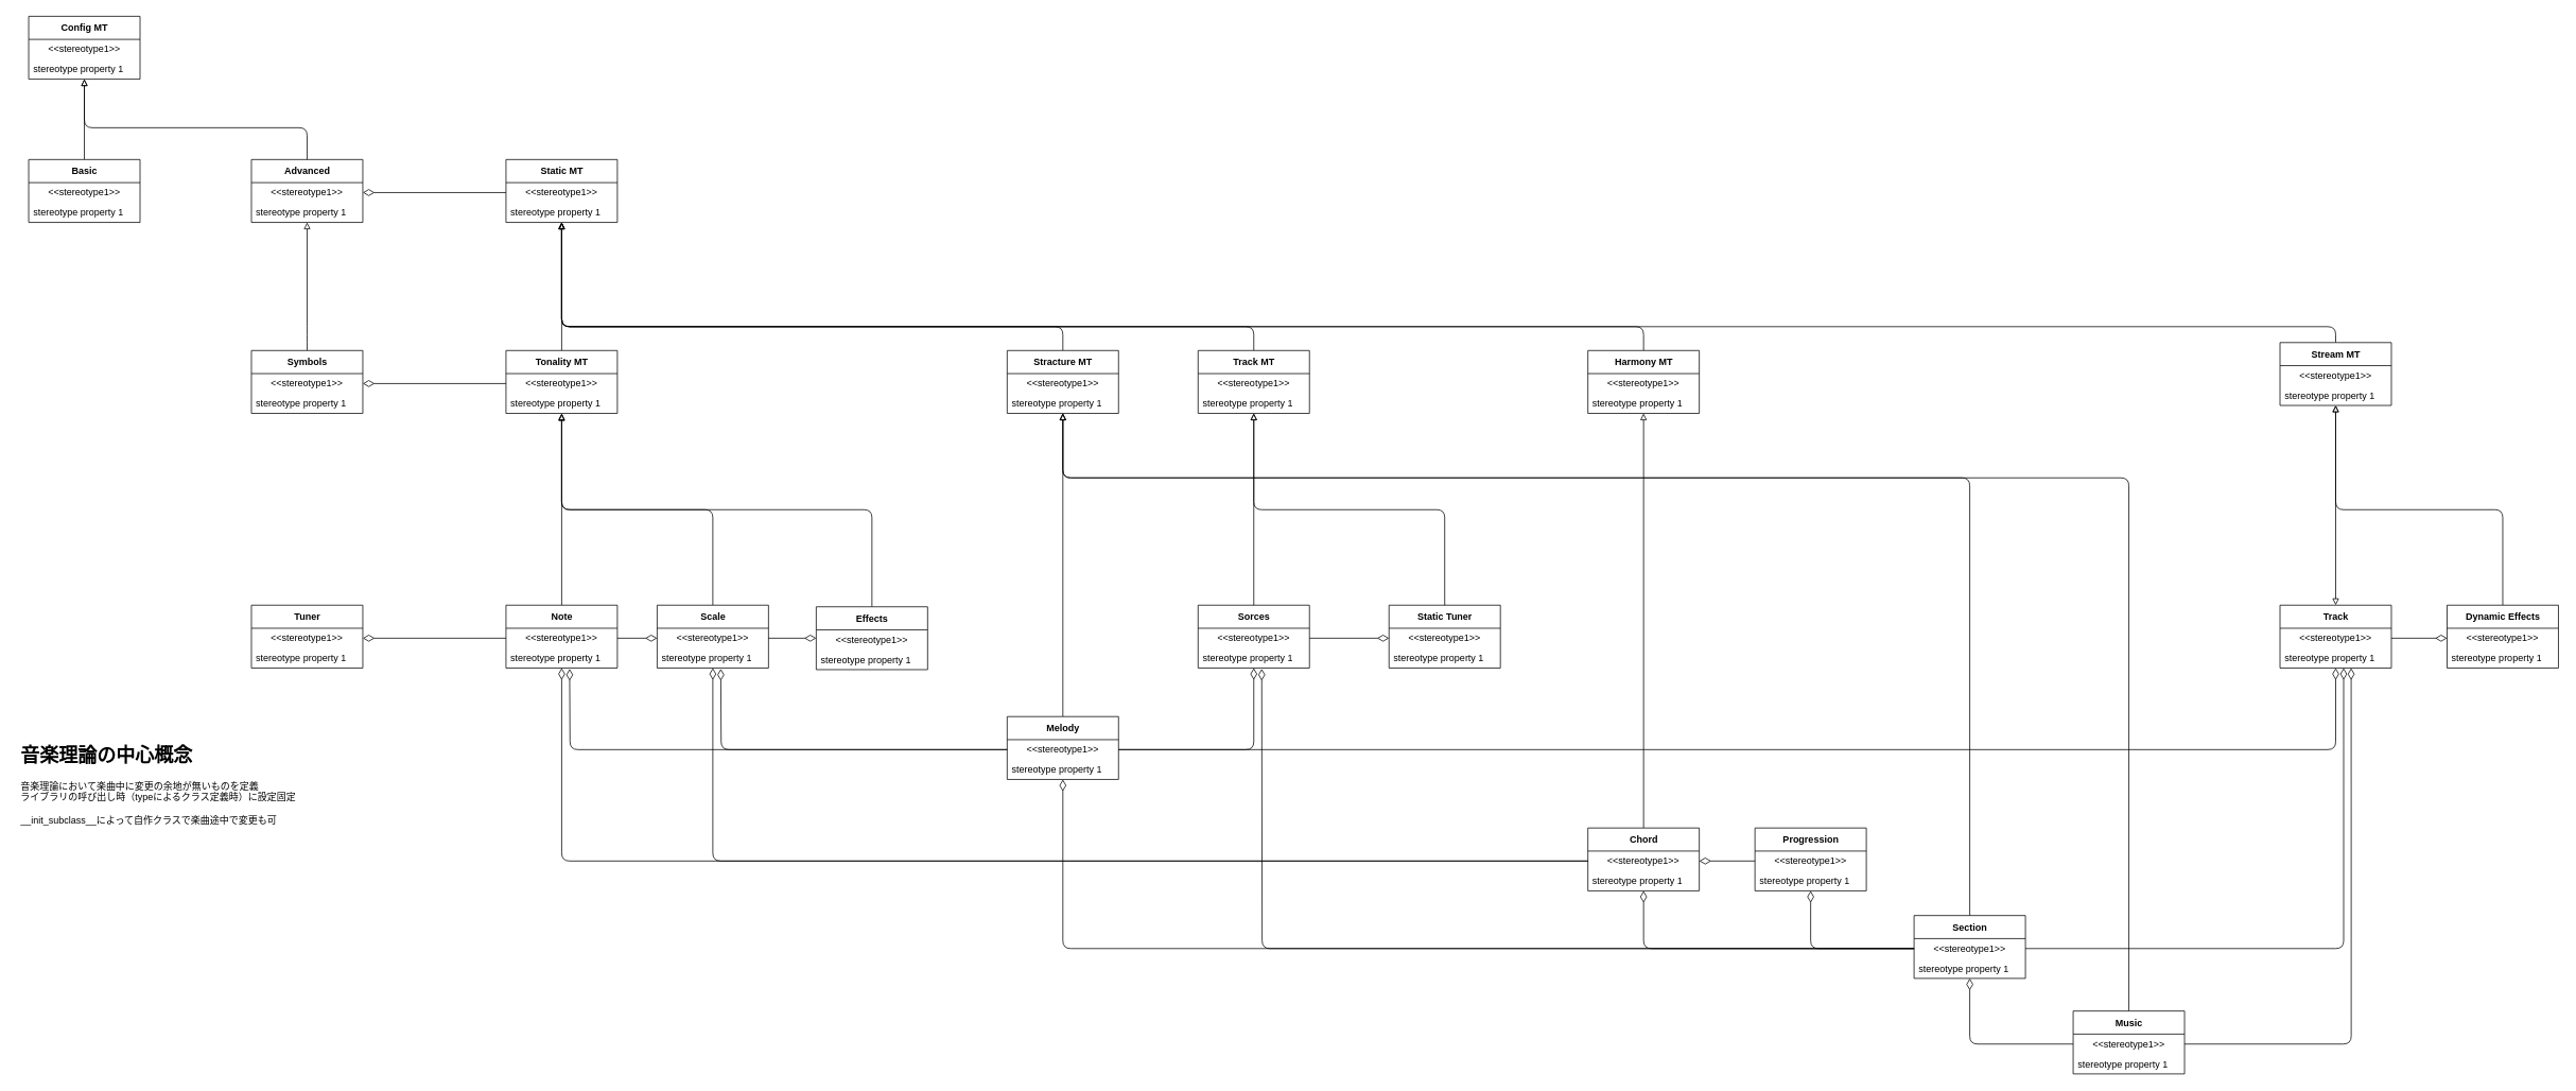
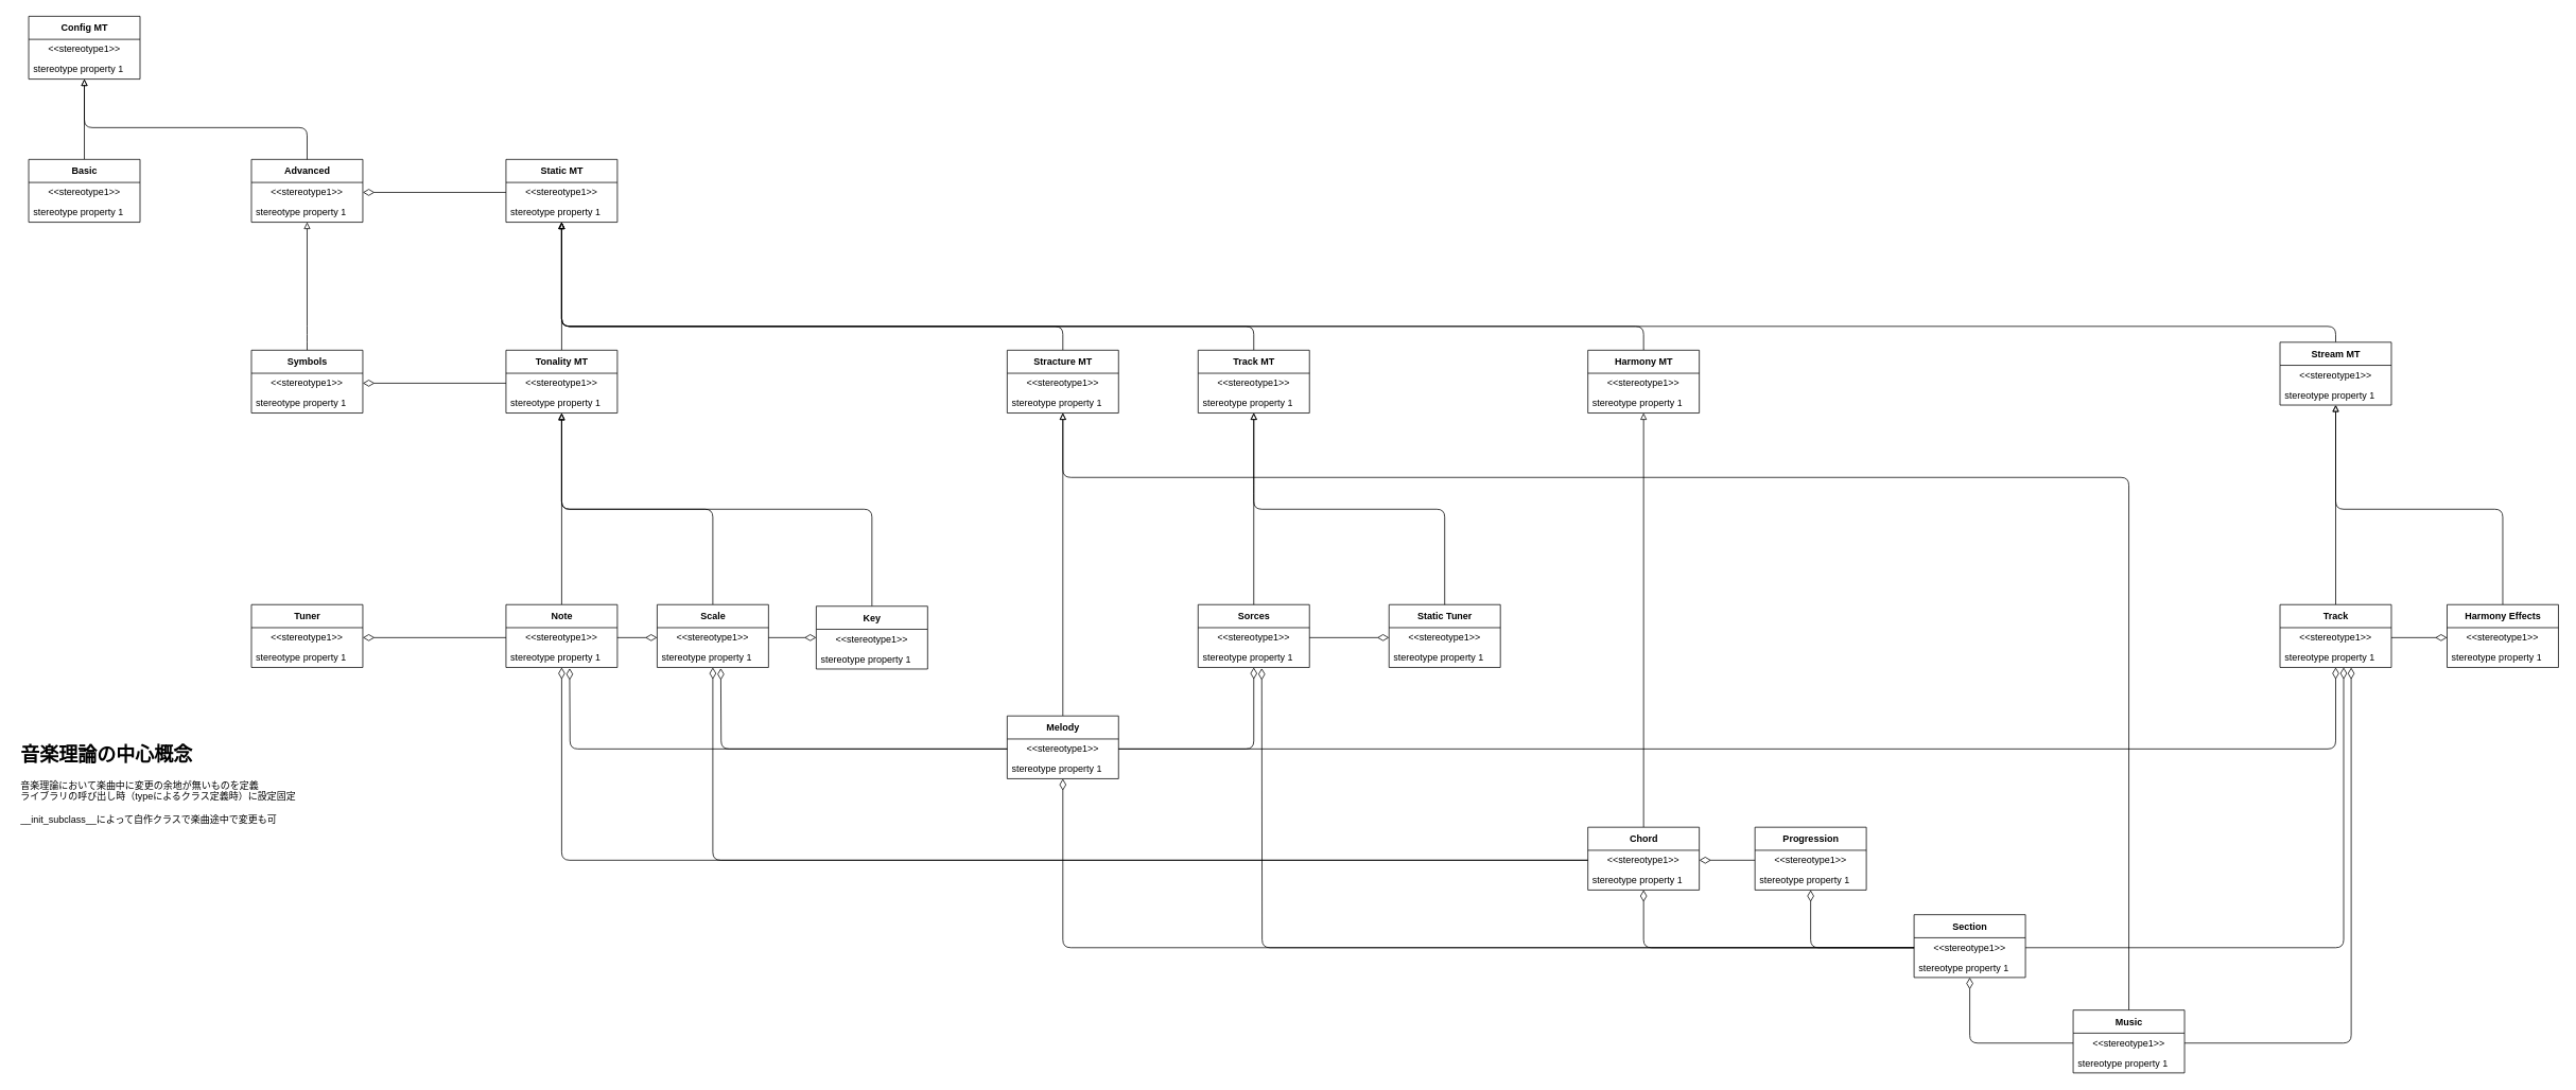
- <mxCell id="85" style="edgeStyle=orthogonalEdgeStyle;html=1;entryX=0.5;entryY=0;entryDx=0;entryDy=0;startArrow=block;startFill=0;endArrow=block;endFill=0;" parent="1" source="87" target="93" edge="1"><mxGeometry relative="1" as="geometry"><Array as="points" /></mxGeometry></mxCell>
+ <mxCell id="85" style="edgeStyle=orthogonalEdgeStyle;html=1;entryX=0.5;entryY=0;entryDx=0;entryDy=0;startArrow=block;startFill=0;endArrow=none;endFill=0;" parent="1" source="87" target="93" edge="1"><mxGeometry relative="1" as="geometry"><Array as="points" /></mxGeometry></mxCell>
- <mxCell id="96" value="Dynamic Effects" style="swimlane;fontStyle=1;align=center;verticalAlign=middle;childLayout=stackLayout;horizontal=1;startSize=29;horizontalStack=0;resizeParent=1;resizeParentMax=0;resizeLast=0;collapsible=0;marginBottom=0;html=1;shadow=0;glass=0;fillStyle=auto;" parent="1" vertex="1"><mxGeometry x="3075" y="760" width="140" height="79" as="geometry" /></mxCell>
+ <mxCell id="96" value="Harmony Effects" style="swimlane;fontStyle=1;align=center;verticalAlign=middle;childLayout=stackLayout;horizontal=1;startSize=29;horizontalStack=0;resizeParent=1;resizeParentMax=0;resizeLast=0;collapsible=0;marginBottom=0;html=1;shadow=0;glass=0;fillStyle=auto;" parent="1" vertex="1"><mxGeometry x="3075" y="760" width="140" height="79" as="geometry" /></mxCell>
- <mxCell id="46" value="Effects" style="swimlane;fontStyle=1;align=center;verticalAlign=middle;childLayout=stackLayout;horizontal=1;startSize=29;horizontalStack=0;resizeParent=1;resizeParentMax=0;resizeLast=0;collapsible=0;marginBottom=0;html=1;" parent="1" vertex="1"><mxGeometry x="1025" y="762" width="140" height="79" as="geometry" /></mxCell>
+ <mxCell id="46" value="Key" style="swimlane;fontStyle=1;align=center;verticalAlign=middle;childLayout=stackLayout;horizontal=1;startSize=29;horizontalStack=0;resizeParent=1;resizeParentMax=0;resizeLast=0;collapsible=0;marginBottom=0;html=1;" parent="1" vertex="1"><mxGeometry x="1025" y="762" width="140" height="79" as="geometry" /></mxCell>
- <mxCell id="59" style="edgeStyle=orthogonalEdgeStyle;html=1;entryX=0.5;entryY=0;entryDx=0;entryDy=0;startArrow=block;startFill=0;endArrow=none;endFill=0;startSize=6;" parent="1" source="60" target="54" edge="1"><mxGeometry relative="1" as="geometry"><Array as="points"><mxPoint x="1335" y="600" /><mxPoint x="2475" y="600" /></Array></mxGeometry></mxCell>
